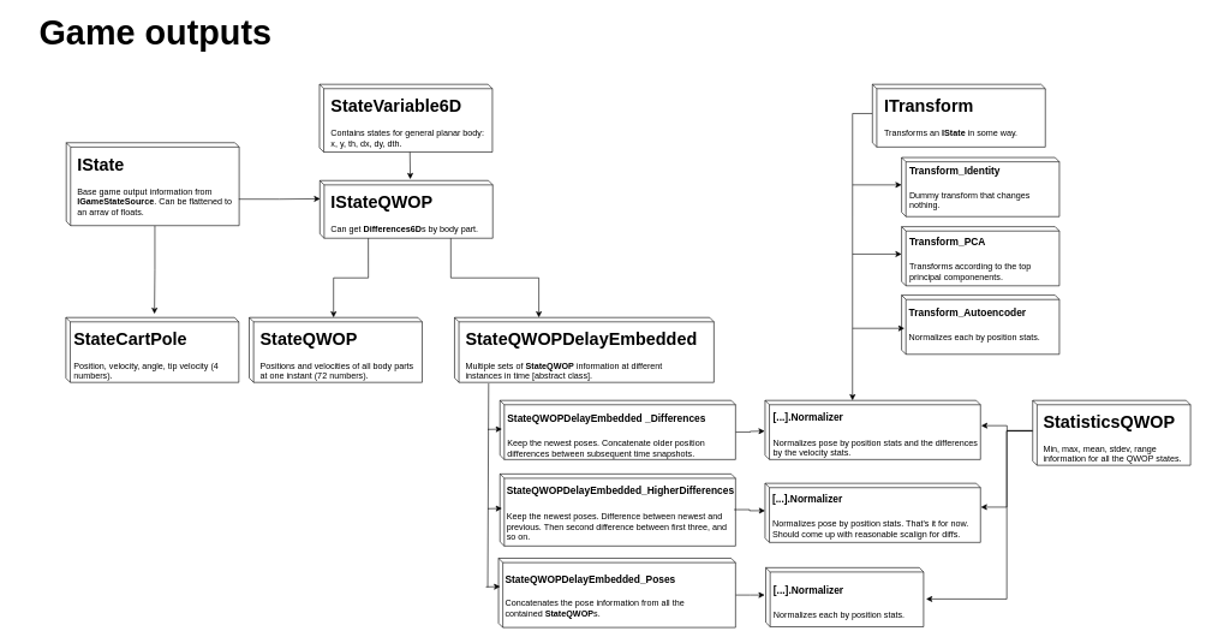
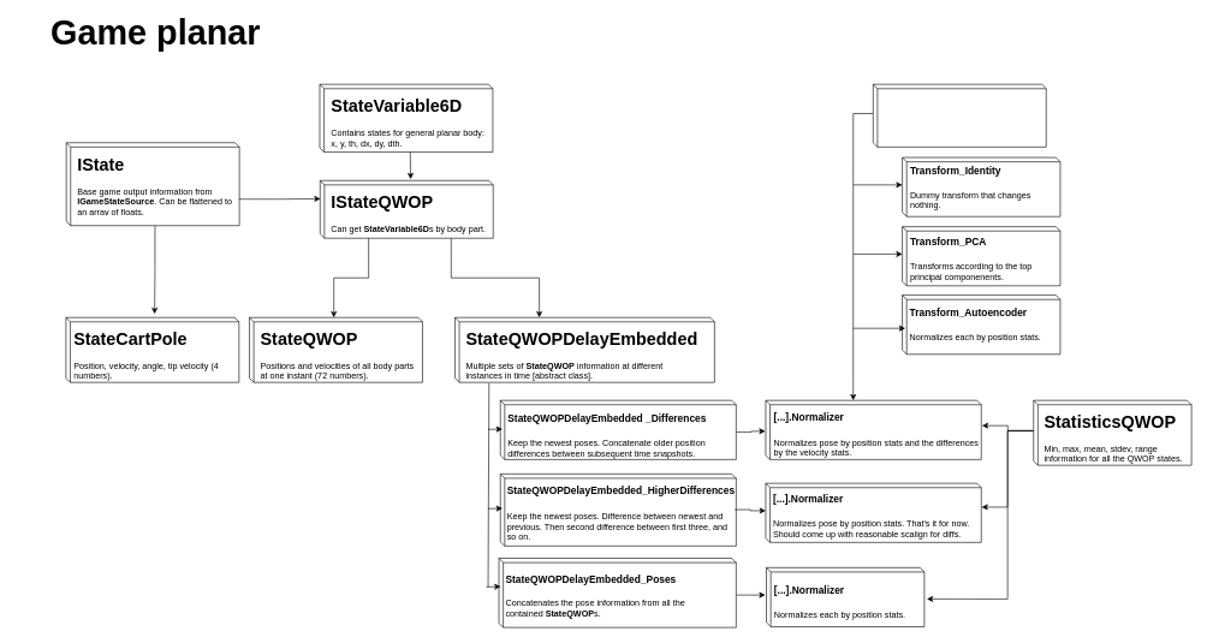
- <mxCell id="2" value="&lt;font style=&quot;font-size: 48px&quot;&gt;&lt;b&gt;Game outputs&lt;/b&gt;&lt;/font&gt;" style="text;html=1;strokeColor=none;fillColor=none;align=center;verticalAlign=middle;whiteSpace=wrap;rounded=0;" parent="1" vertex="1"><mxGeometry x="20.5" y="20" width="389" height="50" as="geometry" /></mxCell>
+ <mxCell id="2" value="&lt;font style=&quot;font-size: 48px&quot;&gt;&lt;b&gt;Game planar&lt;/b&gt;&lt;/font&gt;" style="text;html=1;strokeColor=none;fillColor=none;align=center;verticalAlign=middle;whiteSpace=wrap;rounded=0;" parent="1" vertex="1"><mxGeometry x="20.5" y="20" width="389" height="50" as="geometry" /></mxCell>
- <mxCell id="46" value="&lt;h1&gt;ITransform&lt;/h1&gt;&lt;p&gt;Transforms an &lt;b&gt;IState &lt;/b&gt;in some way.&lt;/p&gt;&lt;p&gt;&lt;b&gt;&lt;br&gt;&lt;/b&gt;&lt;/p&gt;" style="text;html=1;strokeColor=none;fillColor=none;spacing=5;spacingTop=-20;whiteSpace=wrap;overflow=hidden;rounded=0;" vertex="1" parent="1"><mxGeometry x="1221.5" y="126.5" width="229" height="77" as="geometry" /></mxCell>
- <mxCell id="10" value="&lt;h1&gt;IStateQWOP&lt;/h1&gt;&lt;p&gt;Can get &lt;b&gt;Differences6D&lt;/b&gt;s by body part.&lt;/p&gt;&lt;p&gt;&lt;b&gt;&lt;br&gt;&lt;/b&gt;&lt;/p&gt;" style="text;html=1;strokeColor=none;fillColor=none;spacing=5;spacingTop=-20;whiteSpace=wrap;overflow=hidden;rounded=0;" parent="1" vertex="1"><mxGeometry x="453.5" y="260" width="229" height="70" as="geometry" /></mxCell>
+ <mxCell id="10" value="&lt;h1&gt;IStateQWOP&lt;/h1&gt;&lt;p&gt;Can get &lt;b&gt;StateVariable6D&lt;/b&gt;s by body part.&lt;/p&gt;&lt;p&gt;&lt;b&gt;&lt;br&gt;&lt;/b&gt;&lt;/p&gt;" style="text;html=1;strokeColor=none;fillColor=none;spacing=5;spacingTop=-20;whiteSpace=wrap;overflow=hidden;rounded=0;" parent="1" vertex="1"><mxGeometry x="453.5" y="260" width="229" height="70" as="geometry" /></mxCell>
